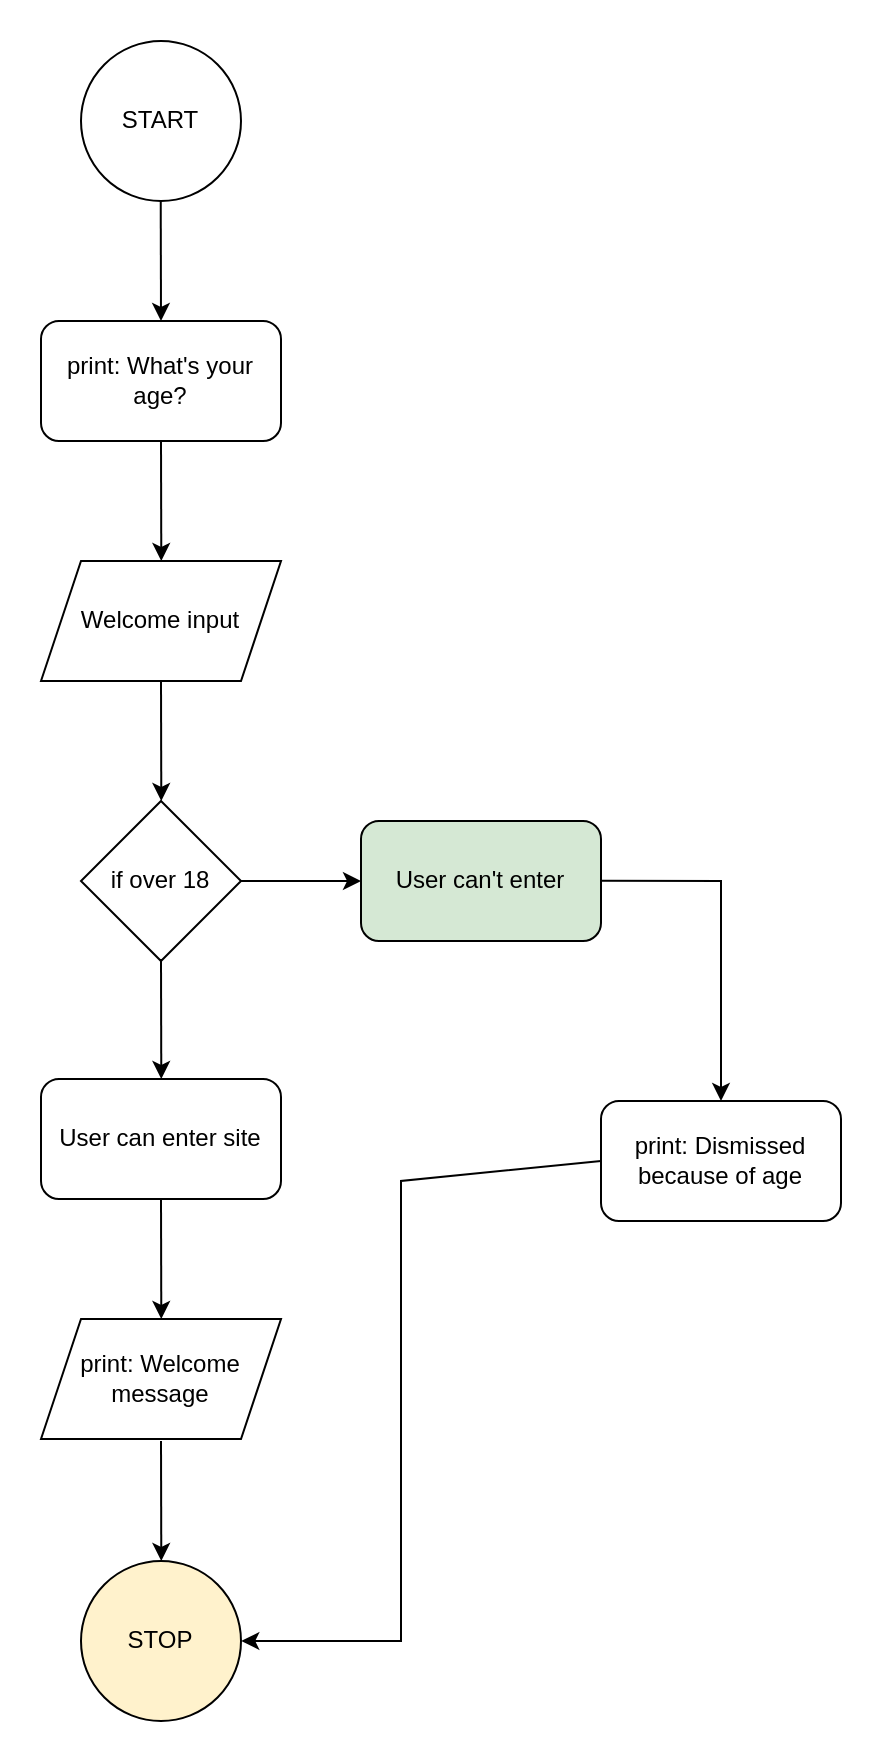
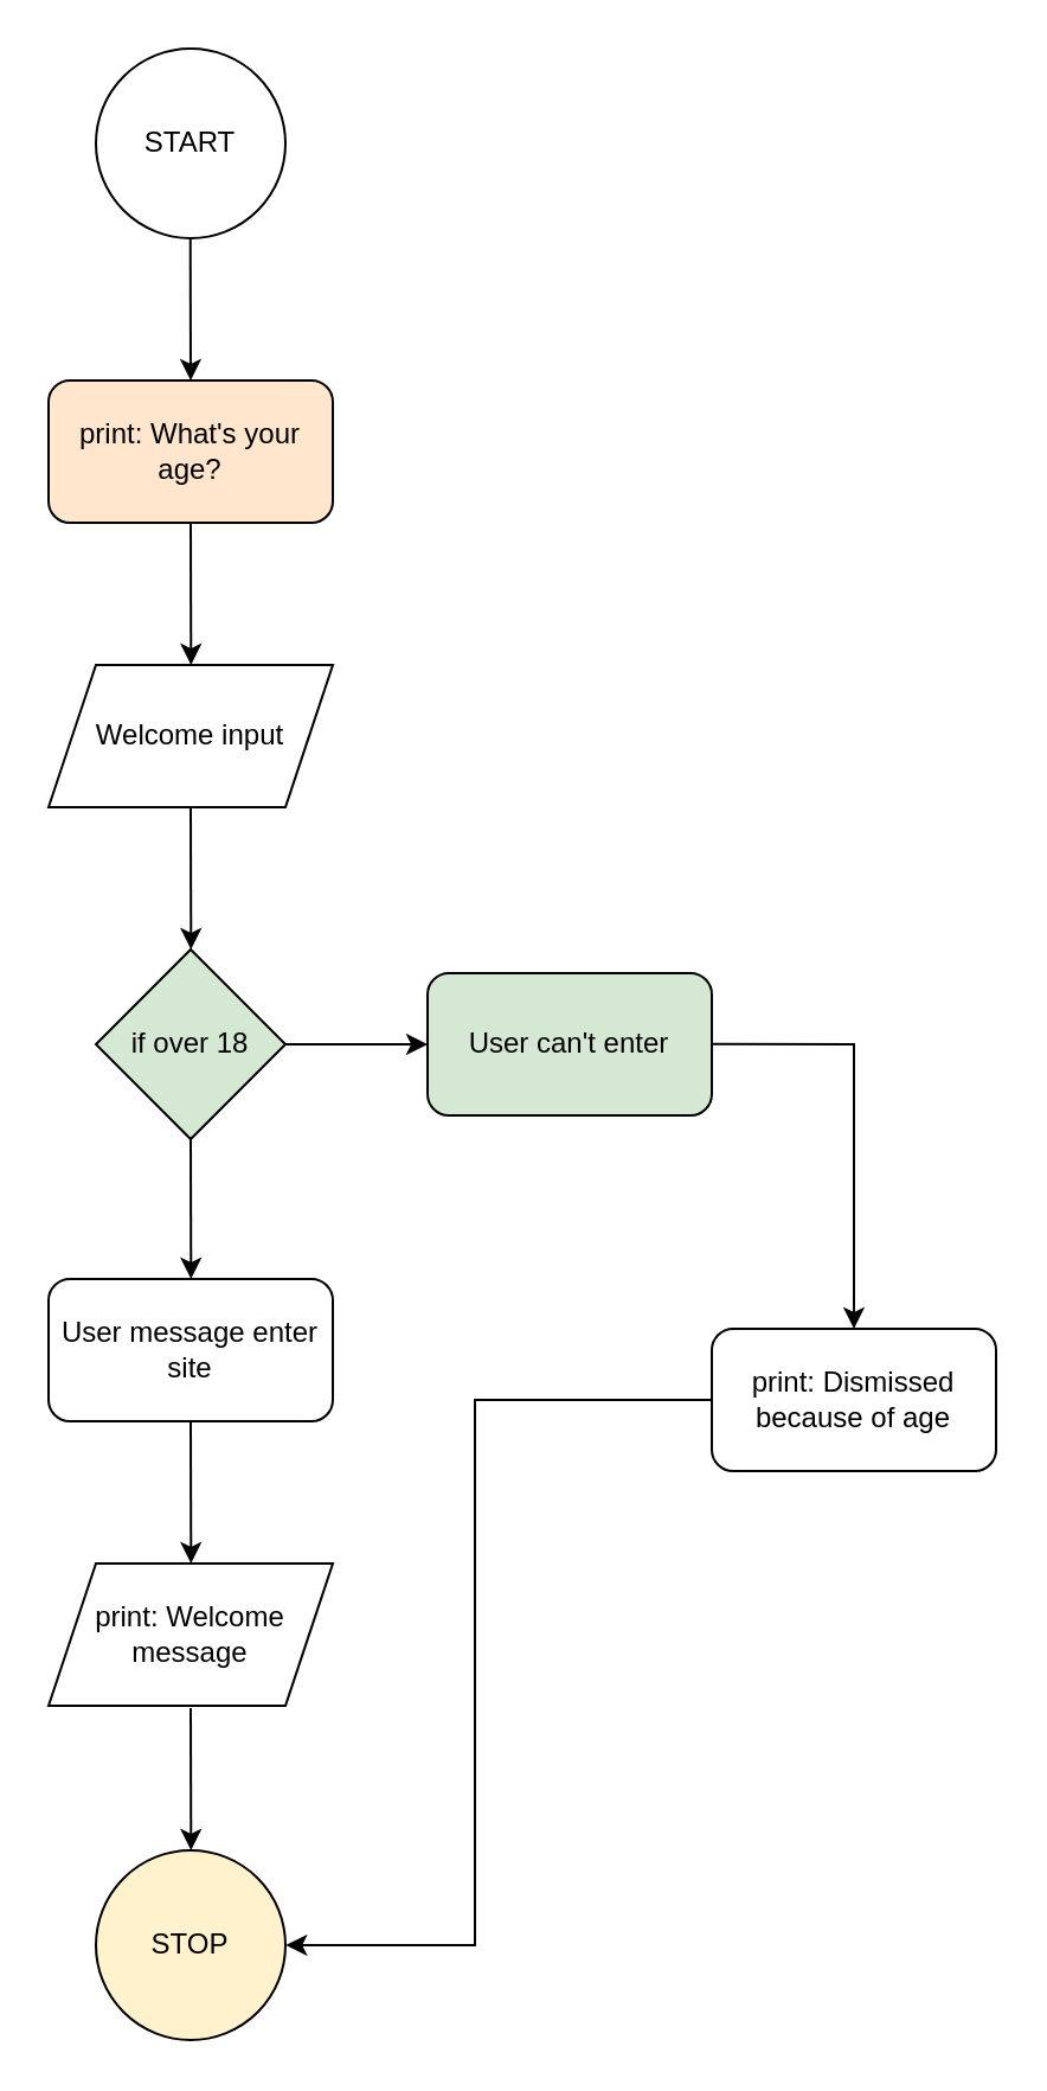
- <mxCell id="4" value="print: What's your&lt;div&gt;age?&lt;/div&gt;" style="rounded=1;whiteSpace=wrap;html=1;" vertex="1" parent="1"><mxGeometry x="20" y="160" width="120" height="60" as="geometry" /></mxCell>
+ <mxCell id="4" value="print: What's your&lt;div&gt;age?&lt;/div&gt;" style="rounded=1;whiteSpace=wrap;html=1;fillColor=#ffe6cc;" vertex="1" parent="1"><mxGeometry x="20" y="160" width="120" height="60" as="geometry" /></mxCell>
- <mxCell id="6" value="if over 18" style="rhombus;whiteSpace=wrap;html=1;" vertex="1" parent="1"><mxGeometry x="40" y="400" width="80" height="80" as="geometry" /></mxCell>
+ <mxCell id="6" value="if over 18" style="rhombus;whiteSpace=wrap;html=1;fillColor=#d5e8d4;" vertex="1" parent="1"><mxGeometry x="40" y="400" width="80" height="80" as="geometry" /></mxCell>
- <mxCell id="9" value="User can enter site" style="rounded=1;whiteSpace=wrap;html=1;" vertex="1" parent="1"><mxGeometry x="20" y="539" width="120" height="60" as="geometry" /></mxCell>
+ <mxCell id="9" value="User message enter site" style="rounded=1;whiteSpace=wrap;html=1;" vertex="1" parent="1"><mxGeometry x="20" y="539" width="120" height="60" as="geometry" /></mxCell>
- <mxCell id="8" value="print: Dismissed because of age" style="rounded=1;whiteSpace=wrap;html=1;" vertex="1" parent="1"><mxGeometry x="300" y="550" width="120" height="60" as="geometry" /></mxCell>
+ <mxCell id="8" value="print: Dismissed because of age" style="rounded=1;whiteSpace=wrap;html=1;" vertex="1" parent="1"><mxGeometry x="300" y="560" width="120" height="60" as="geometry" /></mxCell>
